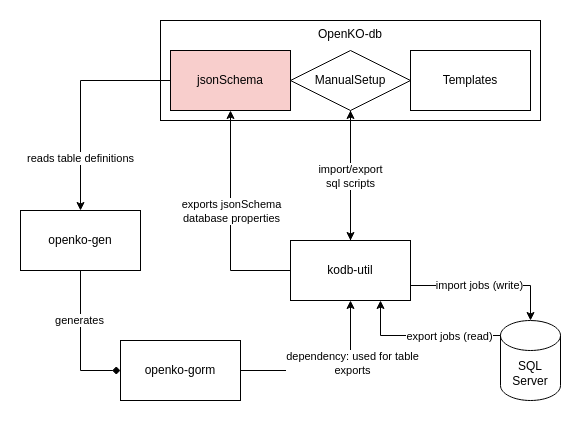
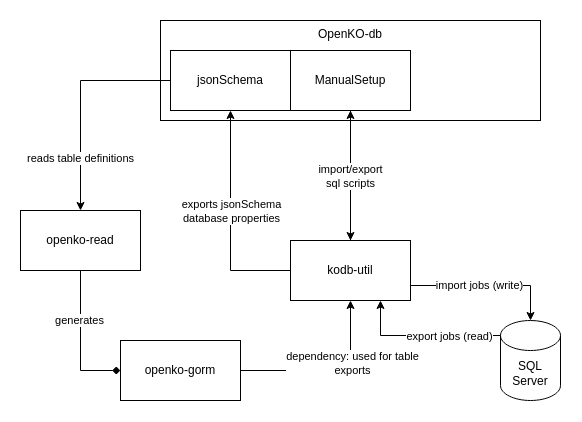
- <mxCell id="5" value="&lt;div&gt;jsonSchema&lt;/div&gt;" style="rounded=0;whiteSpace=wrap;html=1;fillColor=#f8cecc;" parent="1" vertex="1"><mxGeometry x="170" y="50" width="120" height="60" as="geometry" /></mxCell>
+ <mxCell id="5" value="&lt;div&gt;jsonSchema&lt;/div&gt;" style="rounded=0;whiteSpace=wrap;html=1;" parent="1" vertex="1"><mxGeometry x="170" y="50" width="120" height="60" as="geometry" /></mxCell>
- <mxCell id="7" value="ManualSetup" style="rhombus;whiteSpace=wrap;html=1;" parent="1" vertex="1"><mxGeometry x="290" y="50" width="120" height="60" as="geometry" /></mxCell>
+ <mxCell id="7" value="ManualSetup" style="rounded=0;whiteSpace=wrap;html=1;" parent="1" vertex="1"><mxGeometry x="290" y="50" width="120" height="60" as="geometry" /></mxCell>
- <mxCell id="16" value="Templates" style="rounded=0;whiteSpace=wrap;html=1;" parent="1" vertex="1"><mxGeometry x="410" y="50" width="120" height="60" as="geometry" /></mxCell>
- <mxCell id="10" value="&lt;div&gt;openko-gen&lt;/div&gt;" style="rounded=0;whiteSpace=wrap;html=1;" parent="1" vertex="1"><mxGeometry x="20" y="210" width="120" height="60" as="geometry" /></mxCell>
+ <mxCell id="10" value="&lt;div&gt;openko-read&lt;/div&gt;" style="rounded=0;whiteSpace=wrap;html=1;" parent="1" vertex="1"><mxGeometry x="20" y="210" width="120" height="60" as="geometry" /></mxCell>
